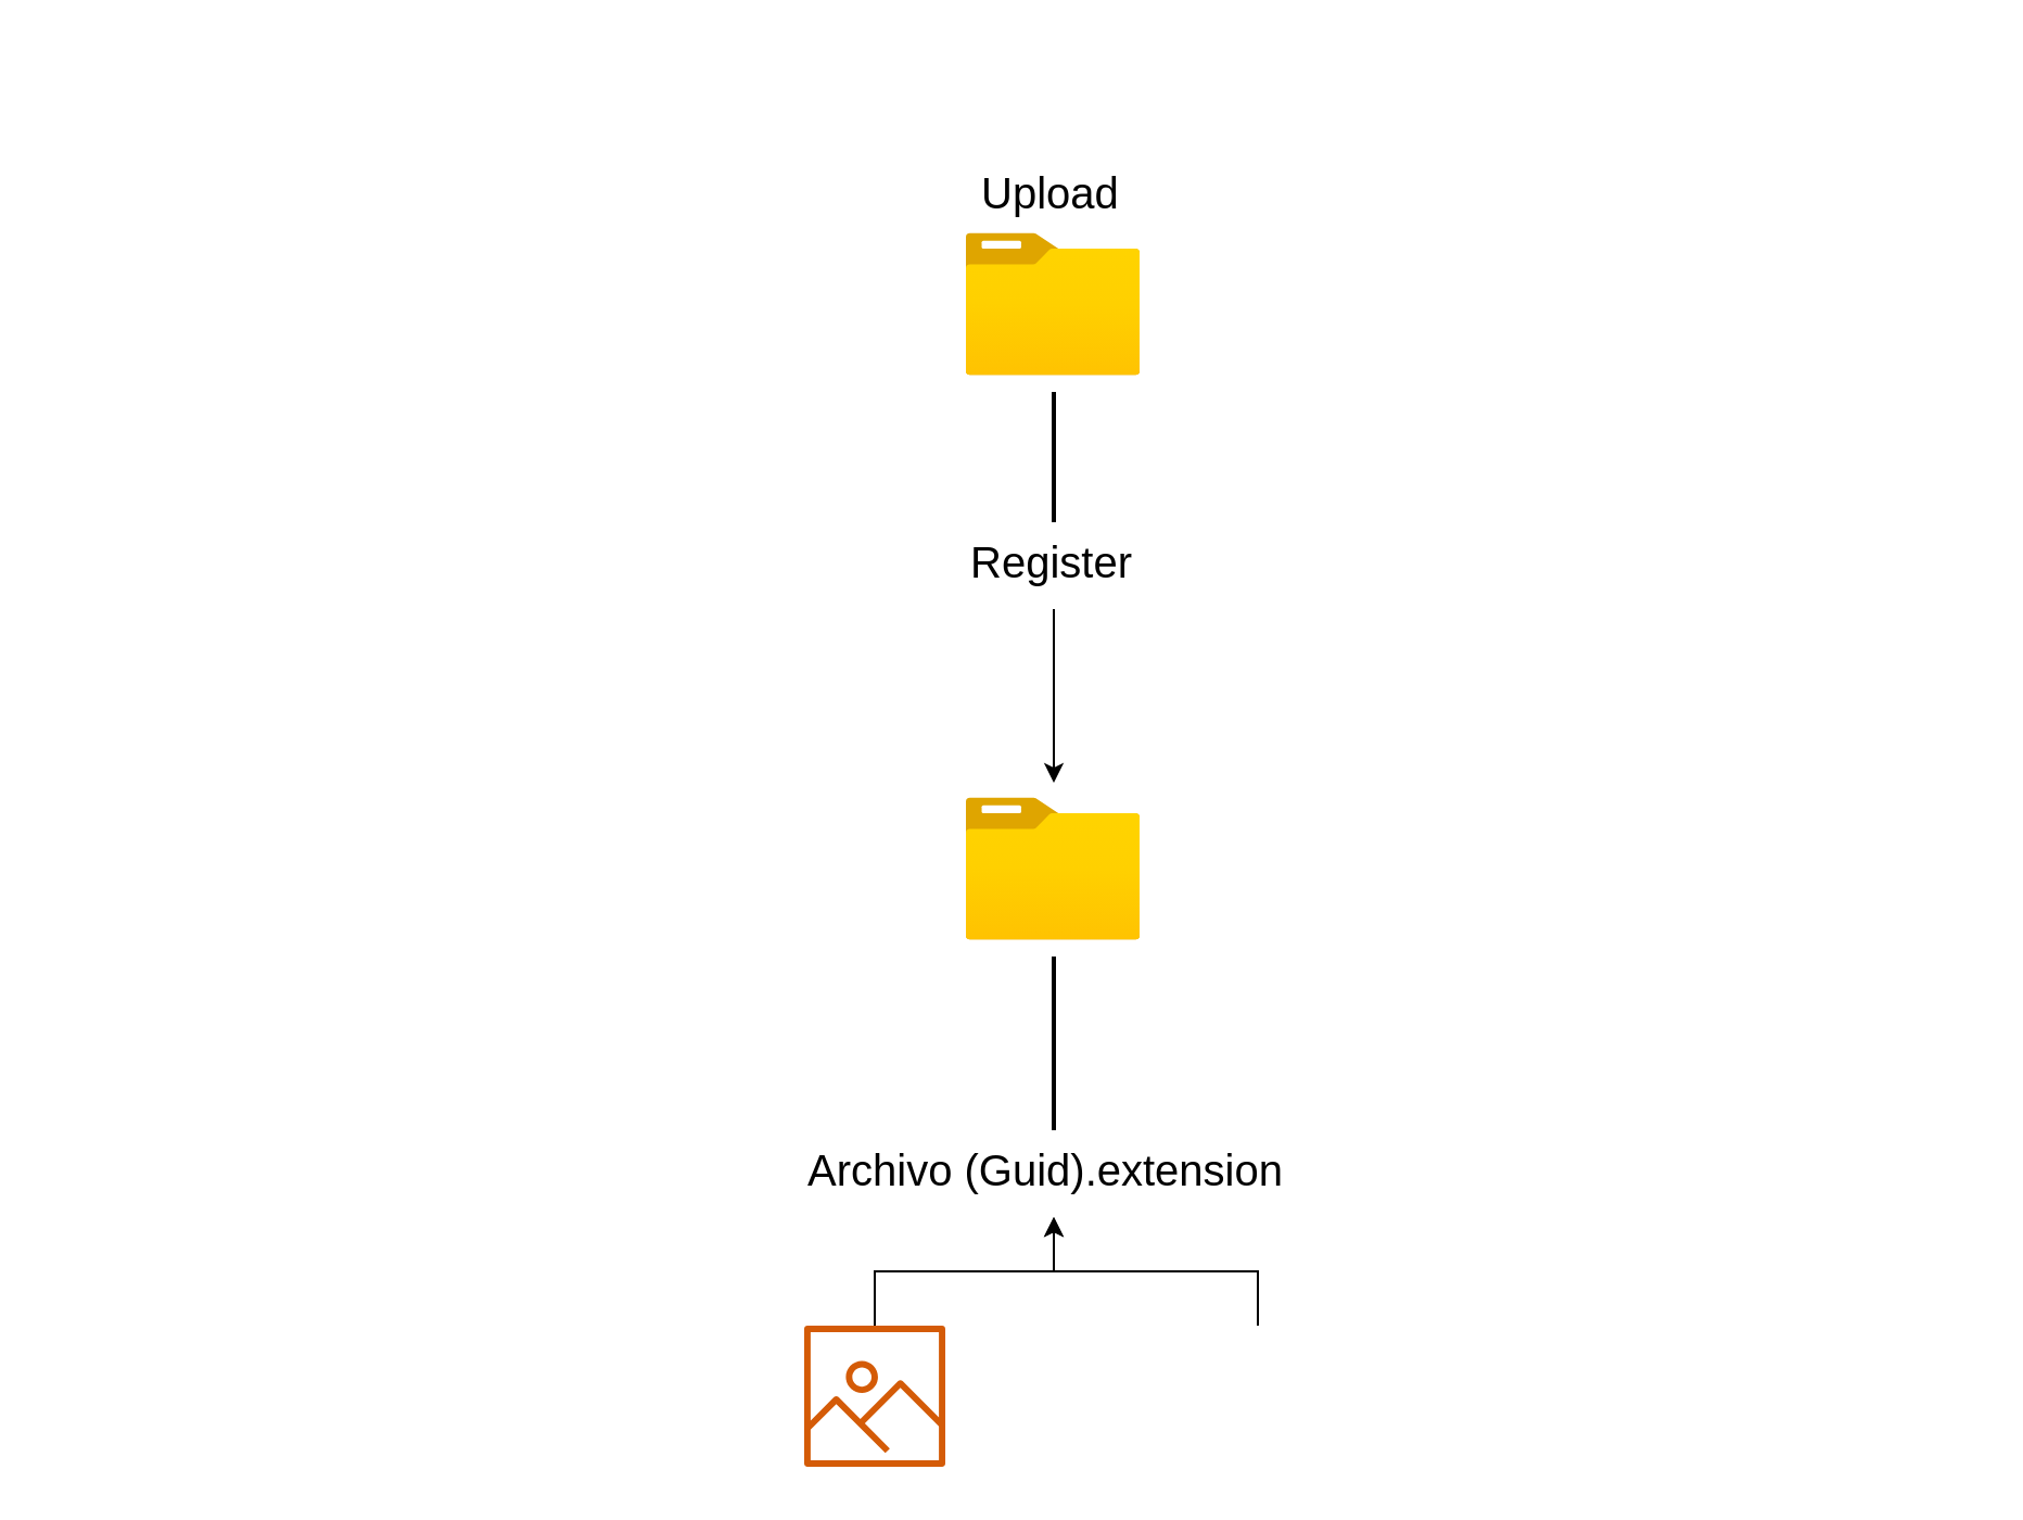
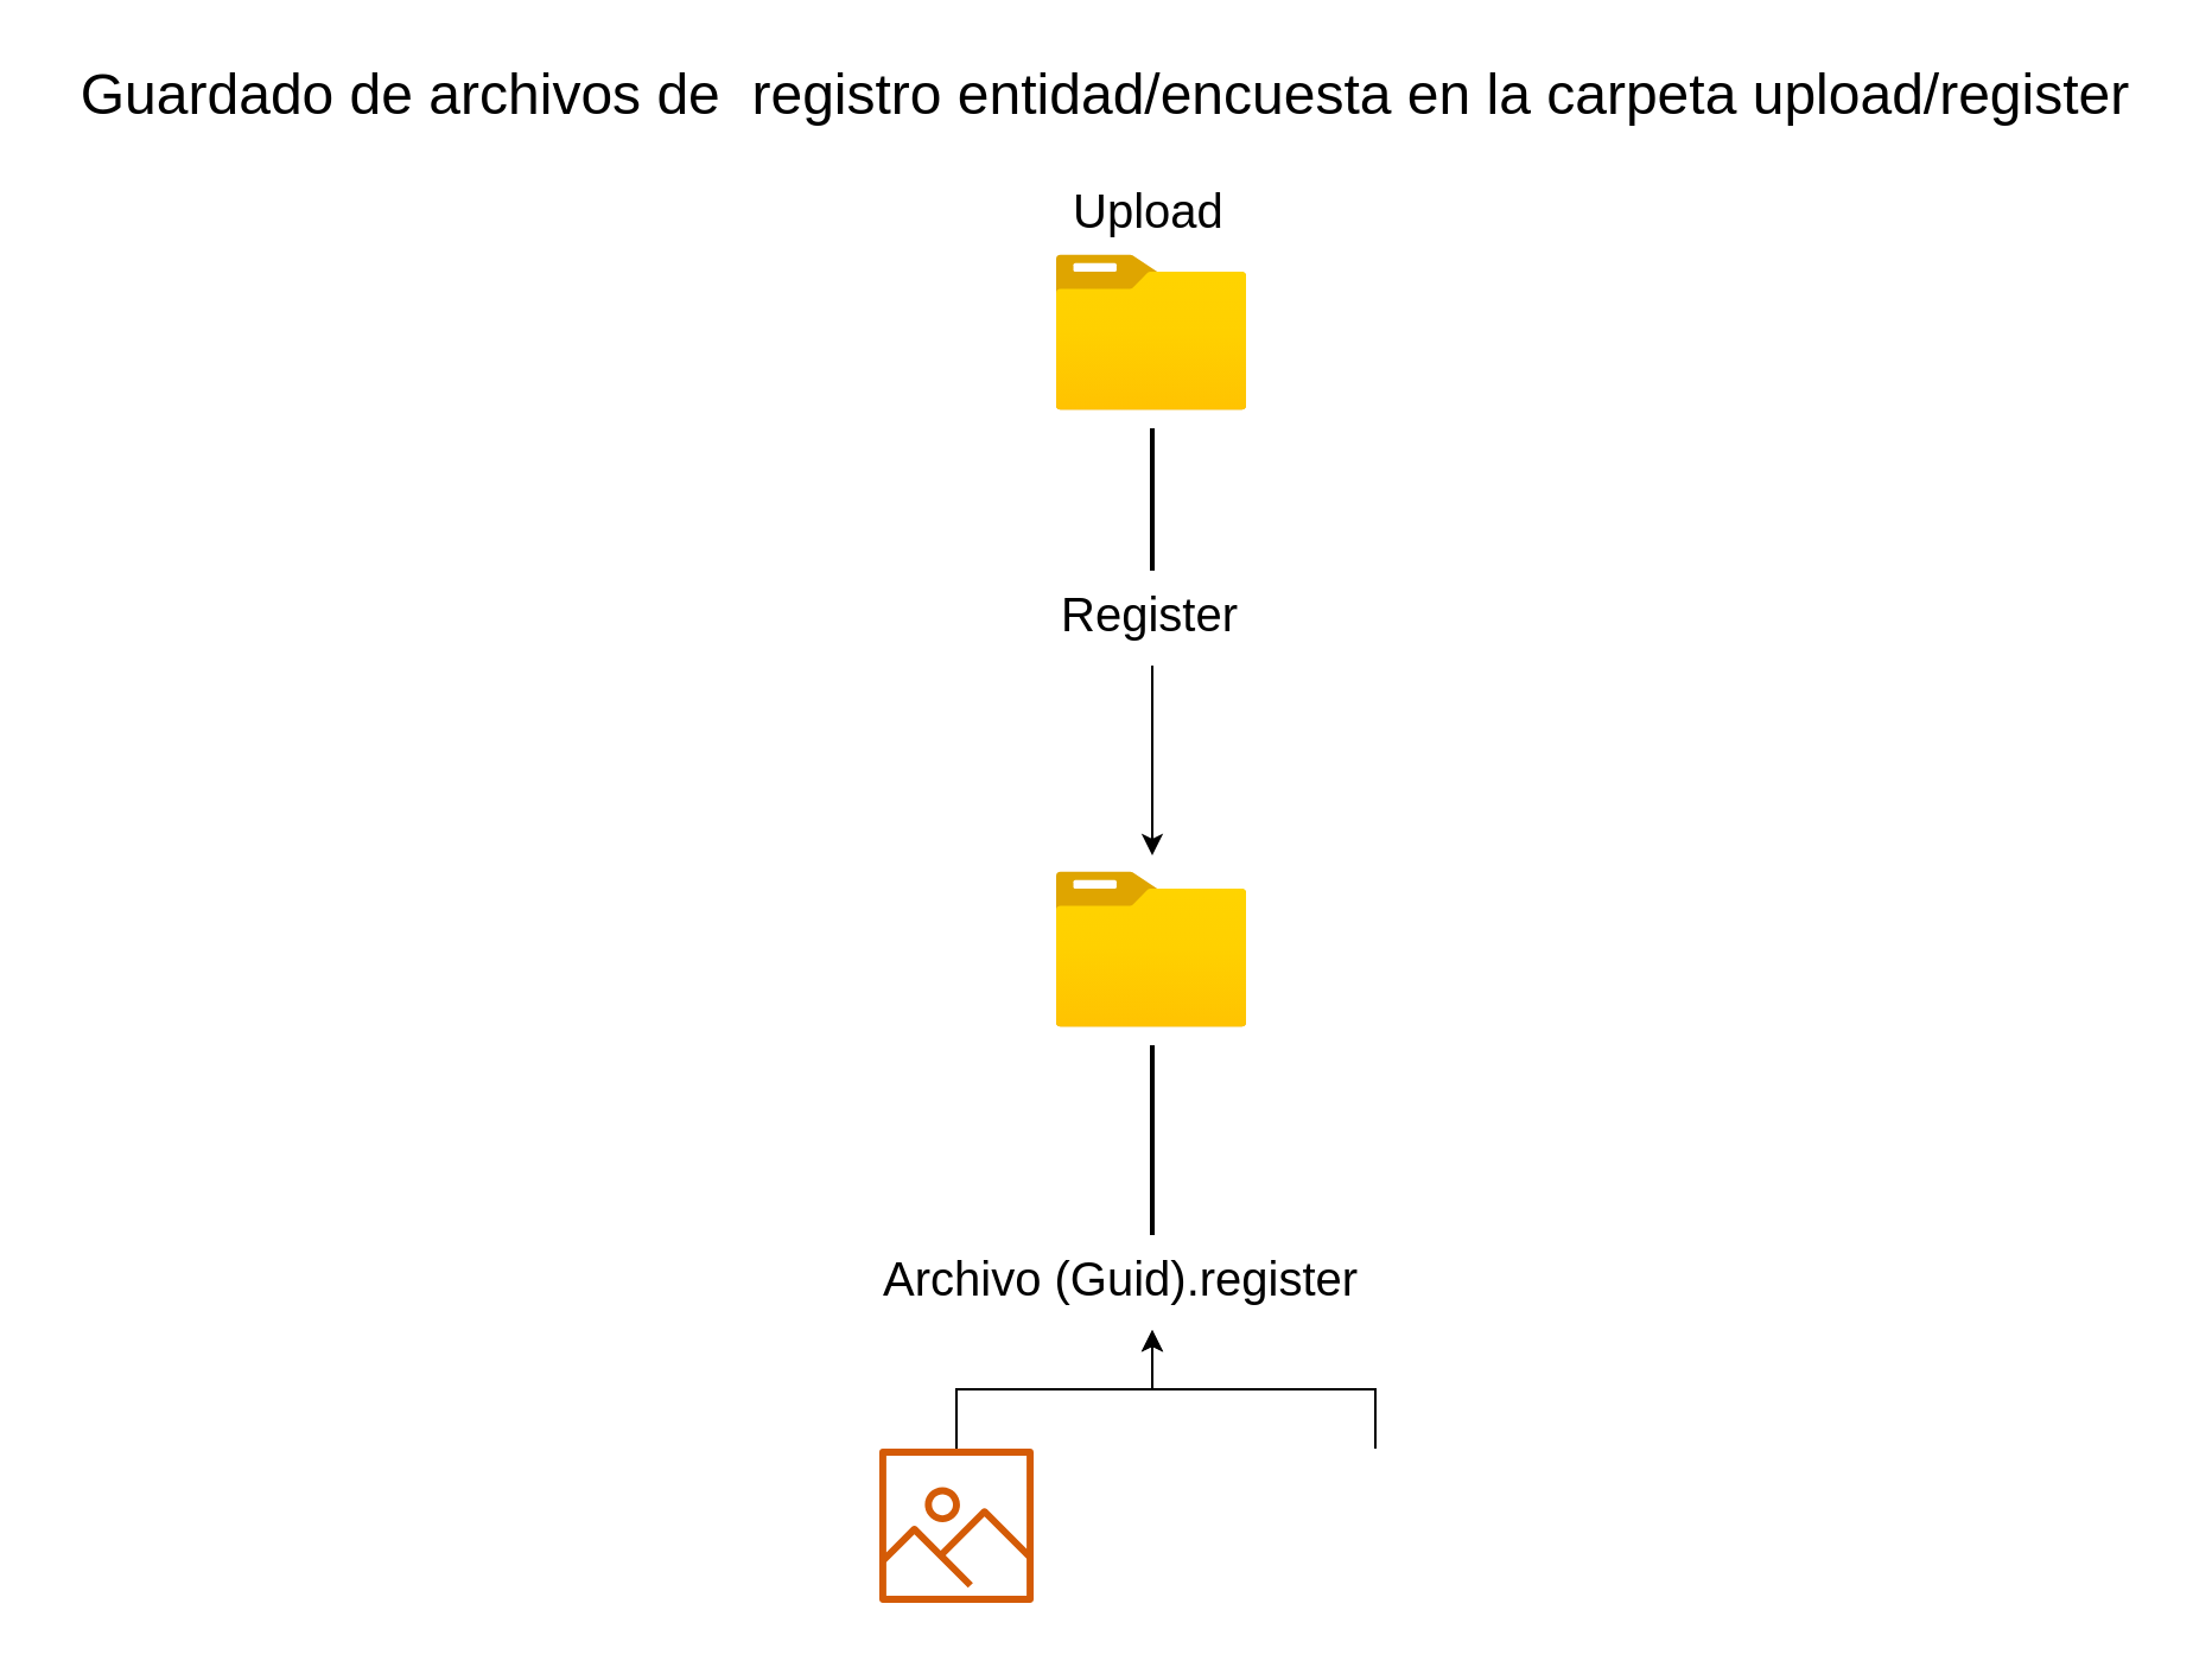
+ <mxCell id="8" value="&lt;font style=&quot;font-size: 24px;&quot;&gt;Guardado de archivos de&amp;nbsp; registro entidad/encuesta en la carpeta upload/register&lt;/font&gt;" style="text;html=1;align=center;verticalAlign=middle;resizable=0;points=[];autosize=1;strokeColor=none;fillColor=none;" vertex="1" parent="1"><mxGeometry x="20" y="20" width="890" height="40" as="geometry" /></mxCell>
- <mxCell id="12" value="Archivo (Guid).extension" style="text;whiteSpace=wrap;fontSize=20;" vertex="1" parent="1"><mxGeometry x="370" y="520" width="230" height="40" as="geometry" /></mxCell>
+ <mxCell id="12" value="Archivo (Guid).register" style="text;whiteSpace=wrap;fontSize=20;" vertex="1" parent="1"><mxGeometry x="370" y="520" width="230" height="40" as="geometry" /></mxCell>
